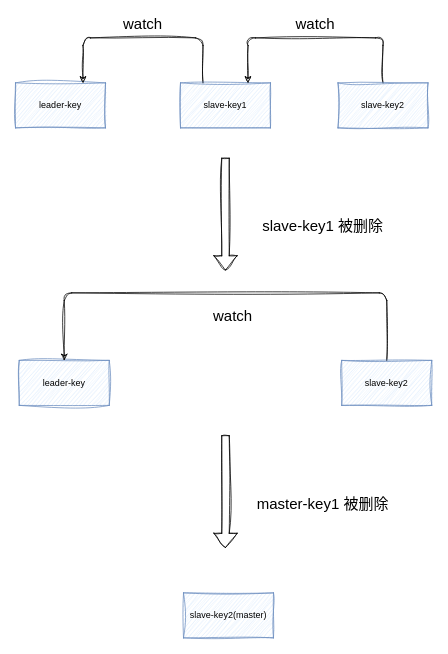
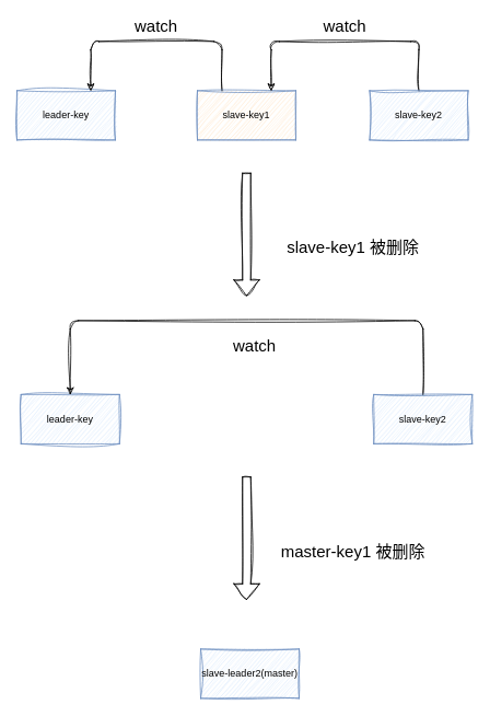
- <mxCell id="4" value="slave-key1" style="rounded=0;whiteSpace=wrap;html=1;sketch=1;curveFitting=1;jiggle=2;fontFamily=Helvetica;fillColor=#dae8fc;strokeColor=#6c8ebf;" parent="1" vertex="1"><mxGeometry x="240" y="110" width="120" height="60" as="geometry" /></mxCell>
+ <mxCell id="4" value="slave-key1" style="rounded=0;whiteSpace=wrap;html=1;sketch=1;curveFitting=1;jiggle=2;fontFamily=Helvetica;fillColor=#ffe6cc;strokeColor=#6c8ebf;" parent="1" vertex="1"><mxGeometry x="240" y="110" width="120" height="60" as="geometry" /></mxCell>
- <mxCell id="16" value="slave-key2(master)" style="rounded=0;whiteSpace=wrap;html=1;sketch=1;curveFitting=1;jiggle=2;fontFamily=Helvetica;fillColor=#dae8fc;strokeColor=#6c8ebf;" parent="1" vertex="1"><mxGeometry x="244" y="790" width="120" height="60" as="geometry" /></mxCell>
+ <mxCell id="16" value="slave-leader2(master)" style="rounded=0;whiteSpace=wrap;html=1;sketch=1;curveFitting=1;jiggle=2;fontFamily=Helvetica;fillColor=#dae8fc;strokeColor=#6c8ebf;" parent="1" vertex="1"><mxGeometry x="244" y="790" width="120" height="60" as="geometry" /></mxCell>
